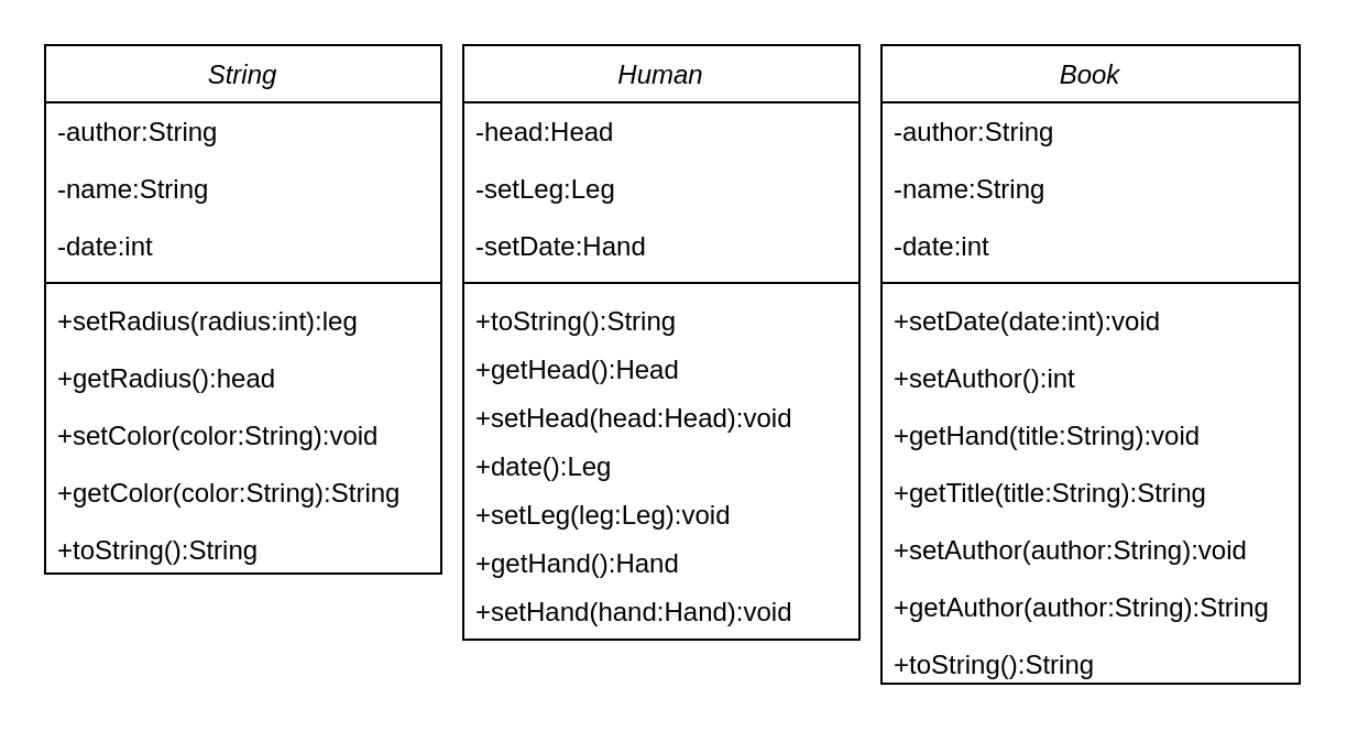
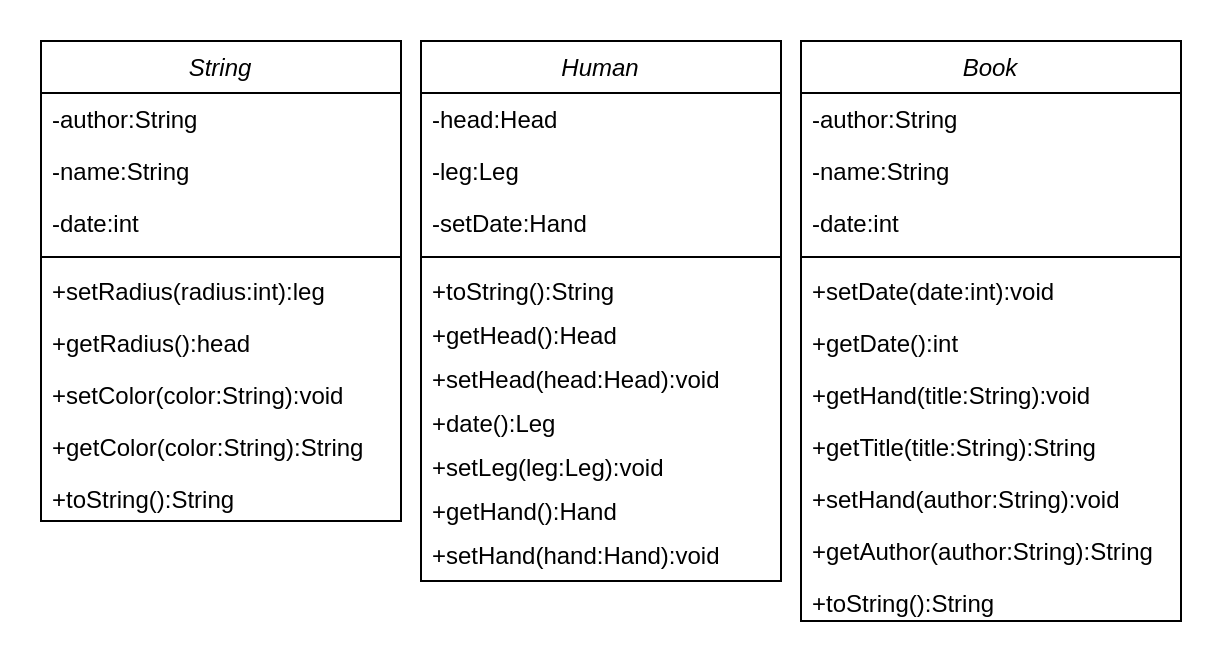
- <mxCell id="14" value="-setLeg:Leg" style="text;align=left;verticalAlign=top;spacingLeft=4;spacingRight=4;overflow=hidden;rotatable=0;points=[[0,0.5],[1,0.5]];portConstraint=eastwest;rounded=0;shadow=0;html=0;" vertex="1" parent="12"><mxGeometry y="52" width="180" height="26" as="geometry" /></mxCell>
+ <mxCell id="14" value="-leg:Leg" style="text;align=left;verticalAlign=top;spacingLeft=4;spacingRight=4;overflow=hidden;rotatable=0;points=[[0,0.5],[1,0.5]];portConstraint=eastwest;rounded=0;shadow=0;html=0;" vertex="1" parent="12"><mxGeometry y="52" width="180" height="26" as="geometry" /></mxCell>
- <mxCell id="30" value="+setAuthor():int" style="text;align=left;verticalAlign=top;spacingLeft=4;spacingRight=4;overflow=hidden;rotatable=0;points=[[0,0.5],[1,0.5]];portConstraint=eastwest;" vertex="1" parent="24"><mxGeometry y="138" width="190" height="26" as="geometry" /></mxCell>
+ <mxCell id="30" value="+getDate():int" style="text;align=left;verticalAlign=top;spacingLeft=4;spacingRight=4;overflow=hidden;rotatable=0;points=[[0,0.5],[1,0.5]];portConstraint=eastwest;" vertex="1" parent="24"><mxGeometry y="138" width="190" height="26" as="geometry" /></mxCell>
- <mxCell id="33" value="+setAuthor(author:String):void" style="text;align=left;verticalAlign=top;spacingLeft=4;spacingRight=4;overflow=hidden;rotatable=0;points=[[0,0.5],[1,0.5]];portConstraint=eastwest;" vertex="1" parent="24"><mxGeometry y="216" width="190" height="26" as="geometry" /></mxCell>
+ <mxCell id="33" value="+setHand(author:String):void" style="text;align=left;verticalAlign=top;spacingLeft=4;spacingRight=4;overflow=hidden;rotatable=0;points=[[0,0.5],[1,0.5]];portConstraint=eastwest;" vertex="1" parent="24"><mxGeometry y="216" width="190" height="26" as="geometry" /></mxCell>
